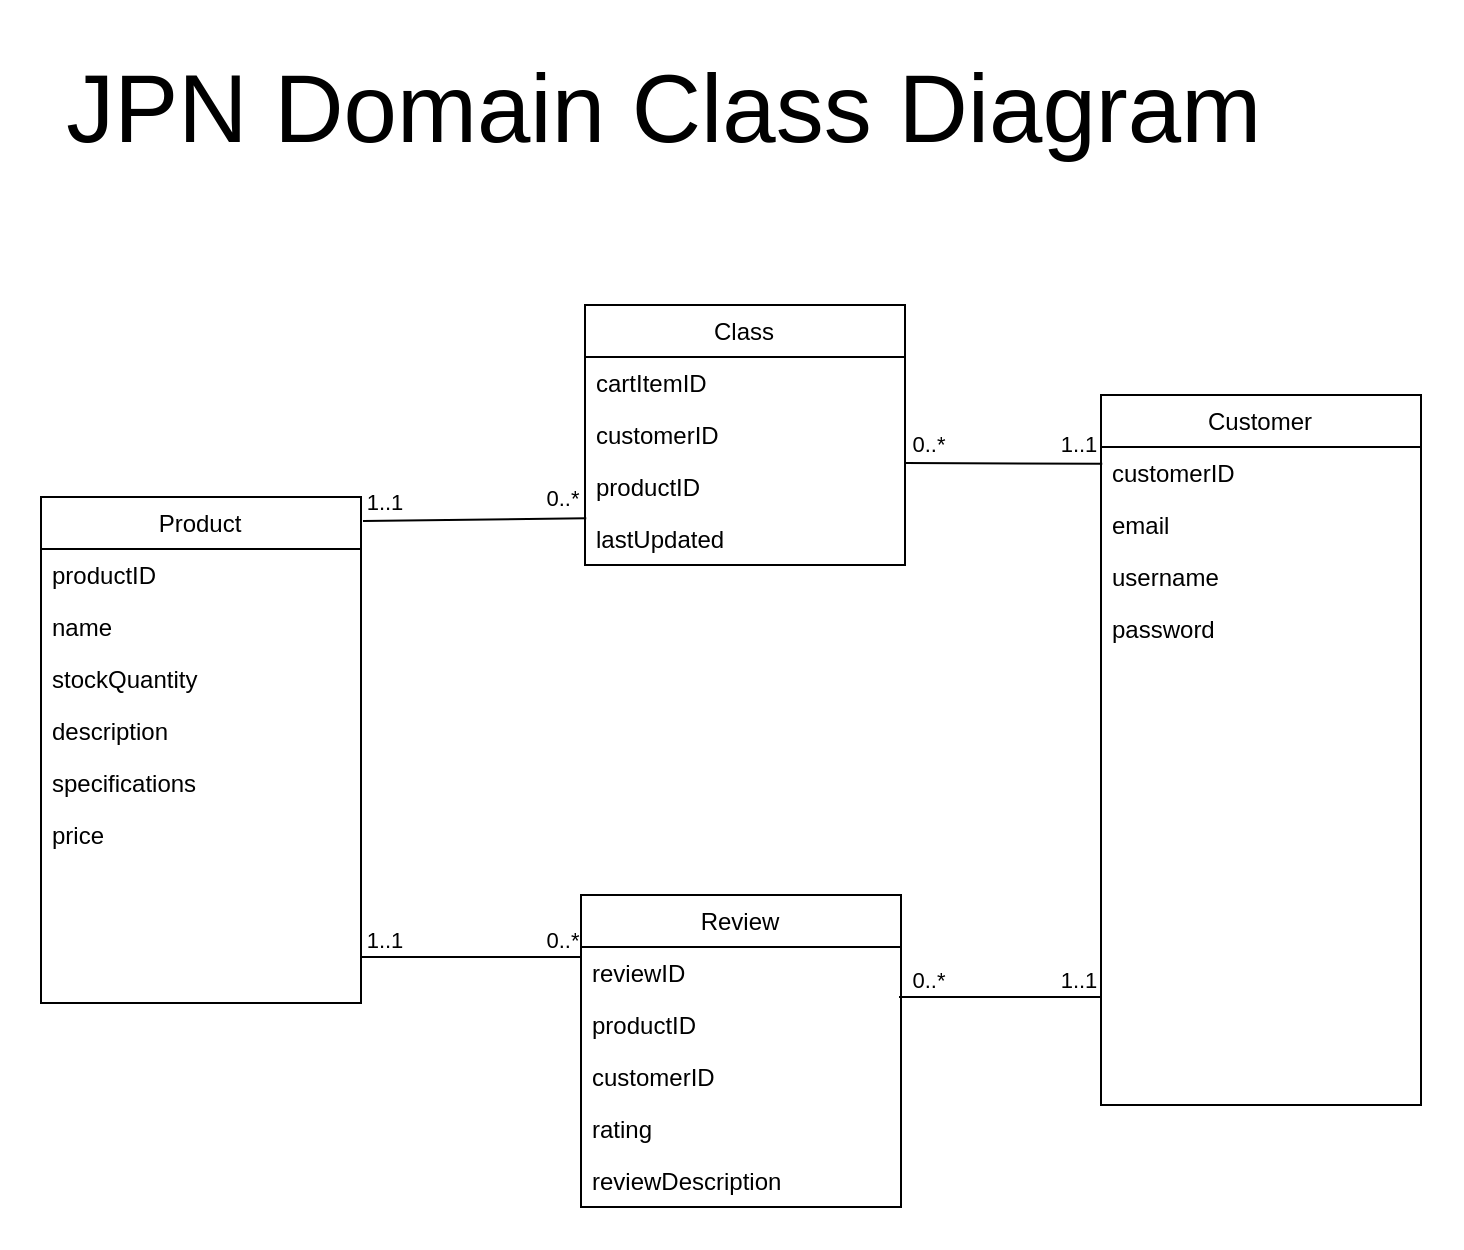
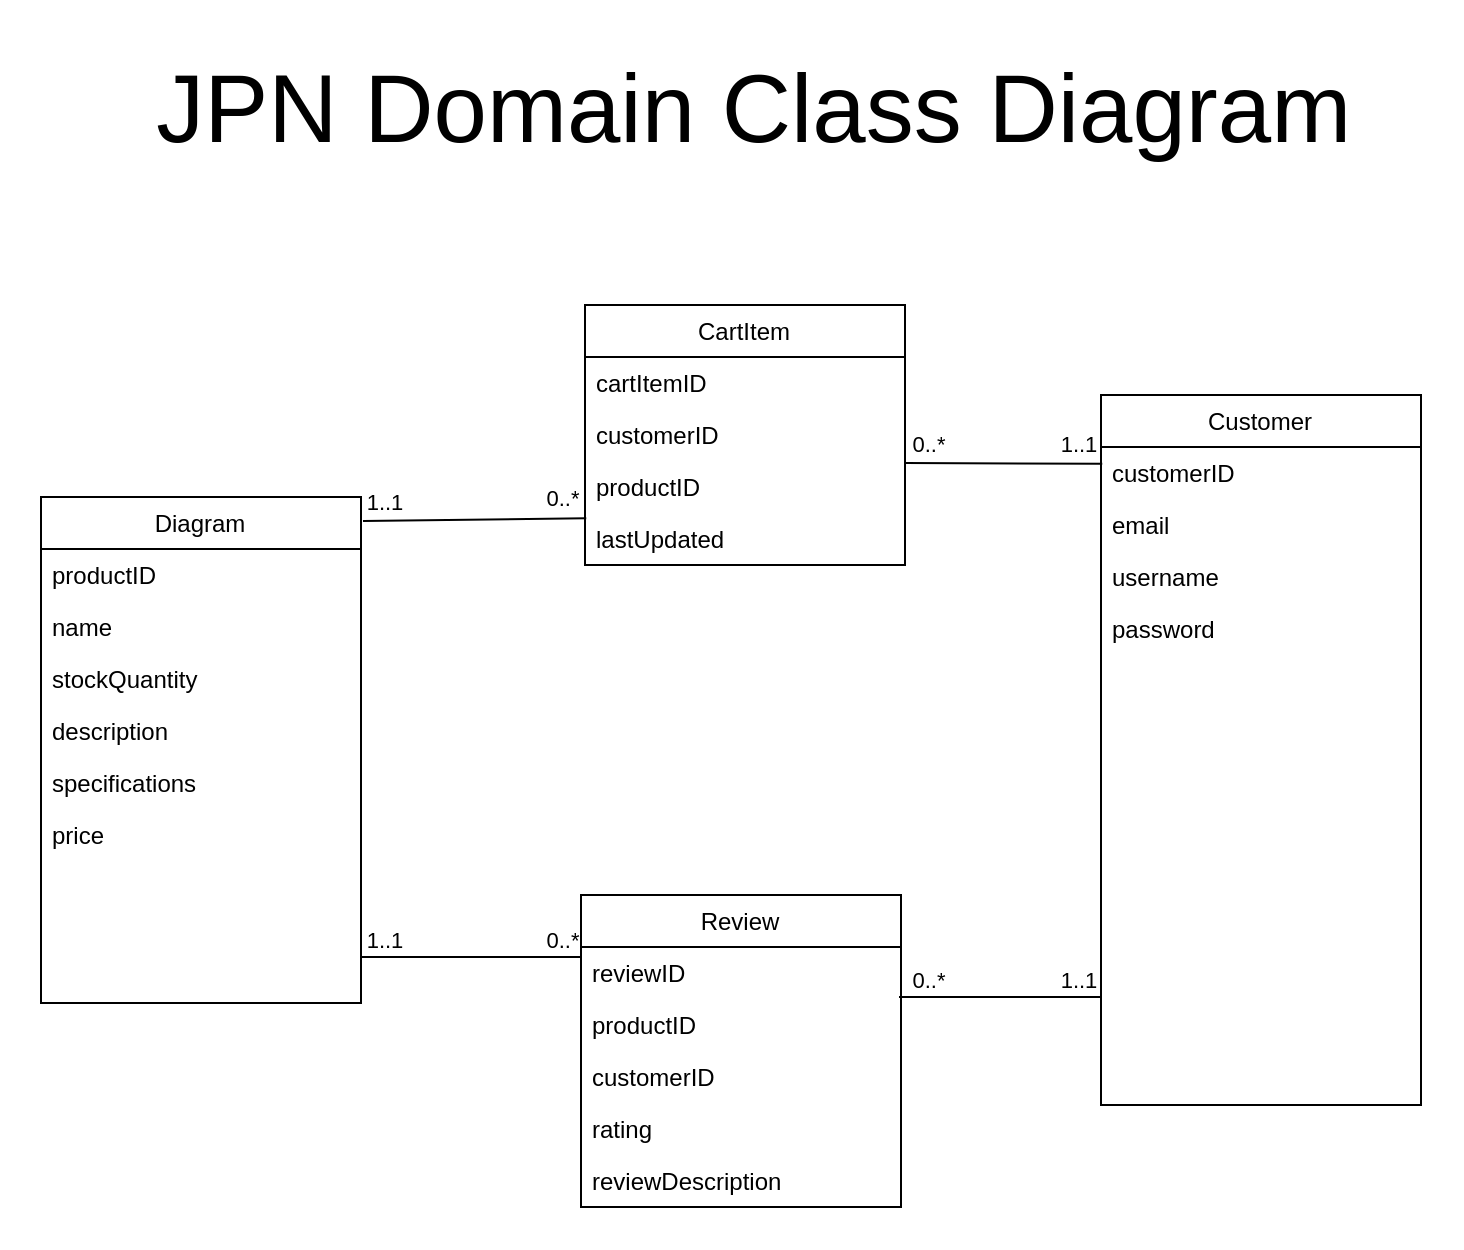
- <mxCell id="37" value="&lt;font style=&quot;font-size: 48px;&quot;&gt;JPN Domain Class Diagram&amp;nbsp;&lt;/font&gt;&lt;p&gt;&lt;br&gt;&lt;br&gt;&lt;/p&gt;" style="text;html=1;align=center;verticalAlign=middle;resizable=0;points=[];autosize=1;strokeColor=none;fillColor=none;" parent="1" vertex="1"><mxGeometry x="23" y="20" width="629" height="122" as="geometry" /></mxCell>
+ <mxCell id="37" value="&lt;font style=&quot;font-size: 48px;&quot;&gt;JPN Domain Class Diagram&amp;nbsp;&lt;/font&gt;&lt;p&gt;&lt;br&gt;&lt;br&gt;&lt;/p&gt;" style="text;html=1;align=center;verticalAlign=middle;resizable=0;points=[];autosize=1;strokeColor=none;fillColor=none;" parent="1" vertex="1"><mxGeometry x="68" y="20" width="629" height="122" as="geometry" /></mxCell>
- <mxCell id="20" value="Class" style="swimlane;fontStyle=0;align=center;verticalAlign=top;childLayout=stackLayout;horizontal=1;startSize=26;horizontalStack=0;resizeParent=1;resizeLast=0;collapsible=1;marginBottom=0;rounded=0;shadow=0;strokeWidth=1;" parent="1" vertex="1"><mxGeometry x="292" y="152" width="160" height="130" as="geometry"><mxRectangle x="230" y="140" width="160" height="26" as="alternateBounds" /></mxGeometry></mxCell>
+ <mxCell id="20" value="CartItem" style="swimlane;fontStyle=0;align=center;verticalAlign=top;childLayout=stackLayout;horizontal=1;startSize=26;horizontalStack=0;resizeParent=1;resizeLast=0;collapsible=1;marginBottom=0;rounded=0;shadow=0;strokeWidth=1;" parent="1" vertex="1"><mxGeometry x="292" y="152" width="160" height="130" as="geometry"><mxRectangle x="230" y="140" width="160" height="26" as="alternateBounds" /></mxGeometry></mxCell>
- <mxCell id="13" value="Product" style="swimlane;fontStyle=0;align=center;verticalAlign=top;childLayout=stackLayout;horizontal=1;startSize=26;horizontalStack=0;resizeParent=1;resizeLast=0;collapsible=1;marginBottom=0;rounded=0;shadow=0;strokeWidth=1;" parent="1" vertex="1"><mxGeometry x="20" y="248" width="160" height="253" as="geometry"><mxRectangle x="230" y="140" width="160" height="26" as="alternateBounds" /></mxGeometry></mxCell>
+ <mxCell id="13" value="Diagram" style="swimlane;fontStyle=0;align=center;verticalAlign=top;childLayout=stackLayout;horizontal=1;startSize=26;horizontalStack=0;resizeParent=1;resizeLast=0;collapsible=1;marginBottom=0;rounded=0;shadow=0;strokeWidth=1;" parent="1" vertex="1"><mxGeometry x="20" y="248" width="160" height="253" as="geometry"><mxRectangle x="230" y="140" width="160" height="26" as="alternateBounds" /></mxGeometry></mxCell>
